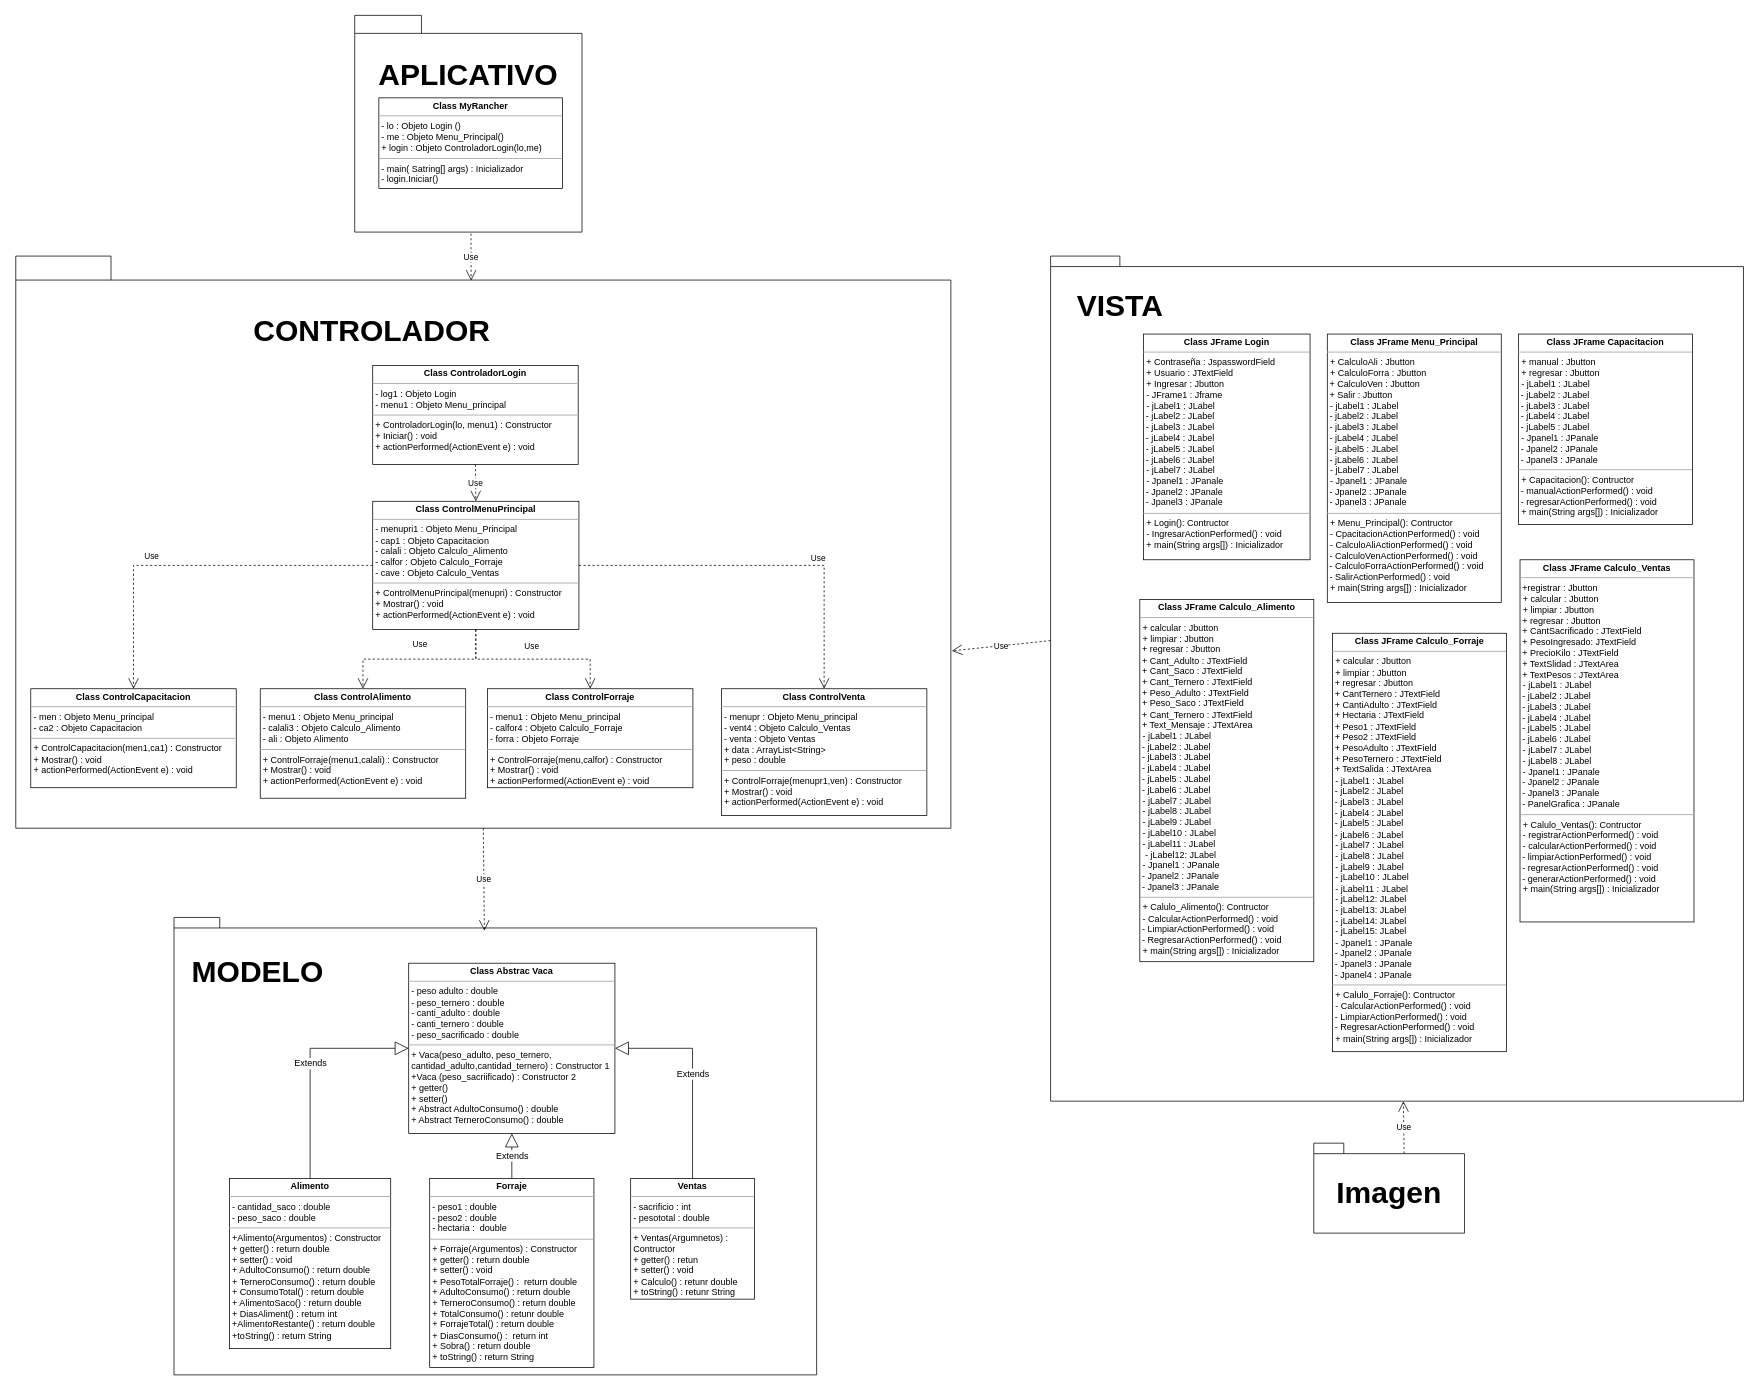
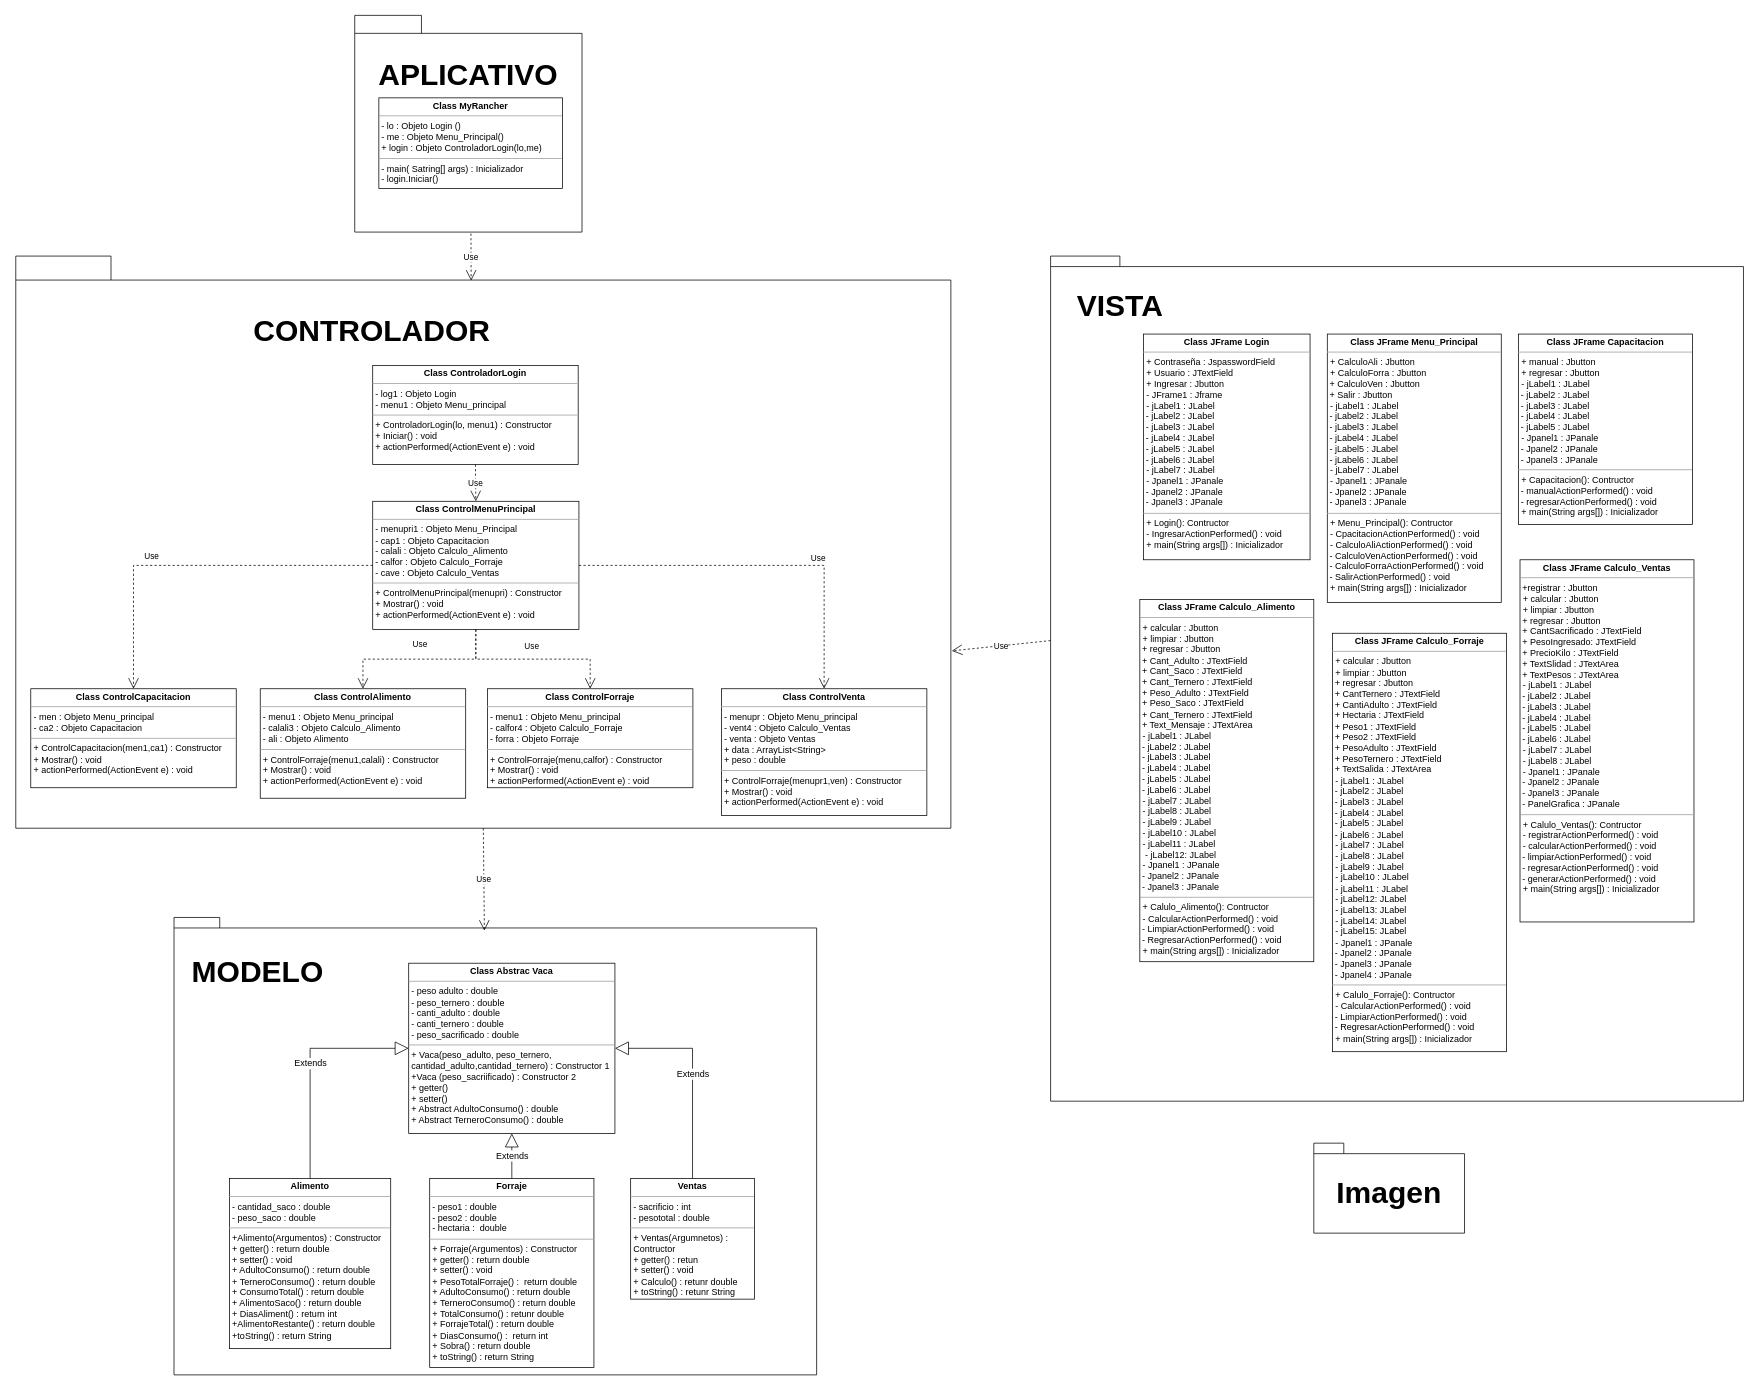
- <mxCell id="35" value="Use" style="endArrow=open;endSize=12;dashed=1;html=1;rounded=0;exitX=0;exitY=0;exitDx=120.5;exitDy=14;exitPerimeter=0;" parent="1" source="34" target="2" edge="1"><mxGeometry width="160" relative="1" as="geometry"><mxPoint x="1793" y="1768" as="sourcePoint" /><mxPoint x="1953" y="1768" as="targetPoint" /></mxGeometry></mxCell>
